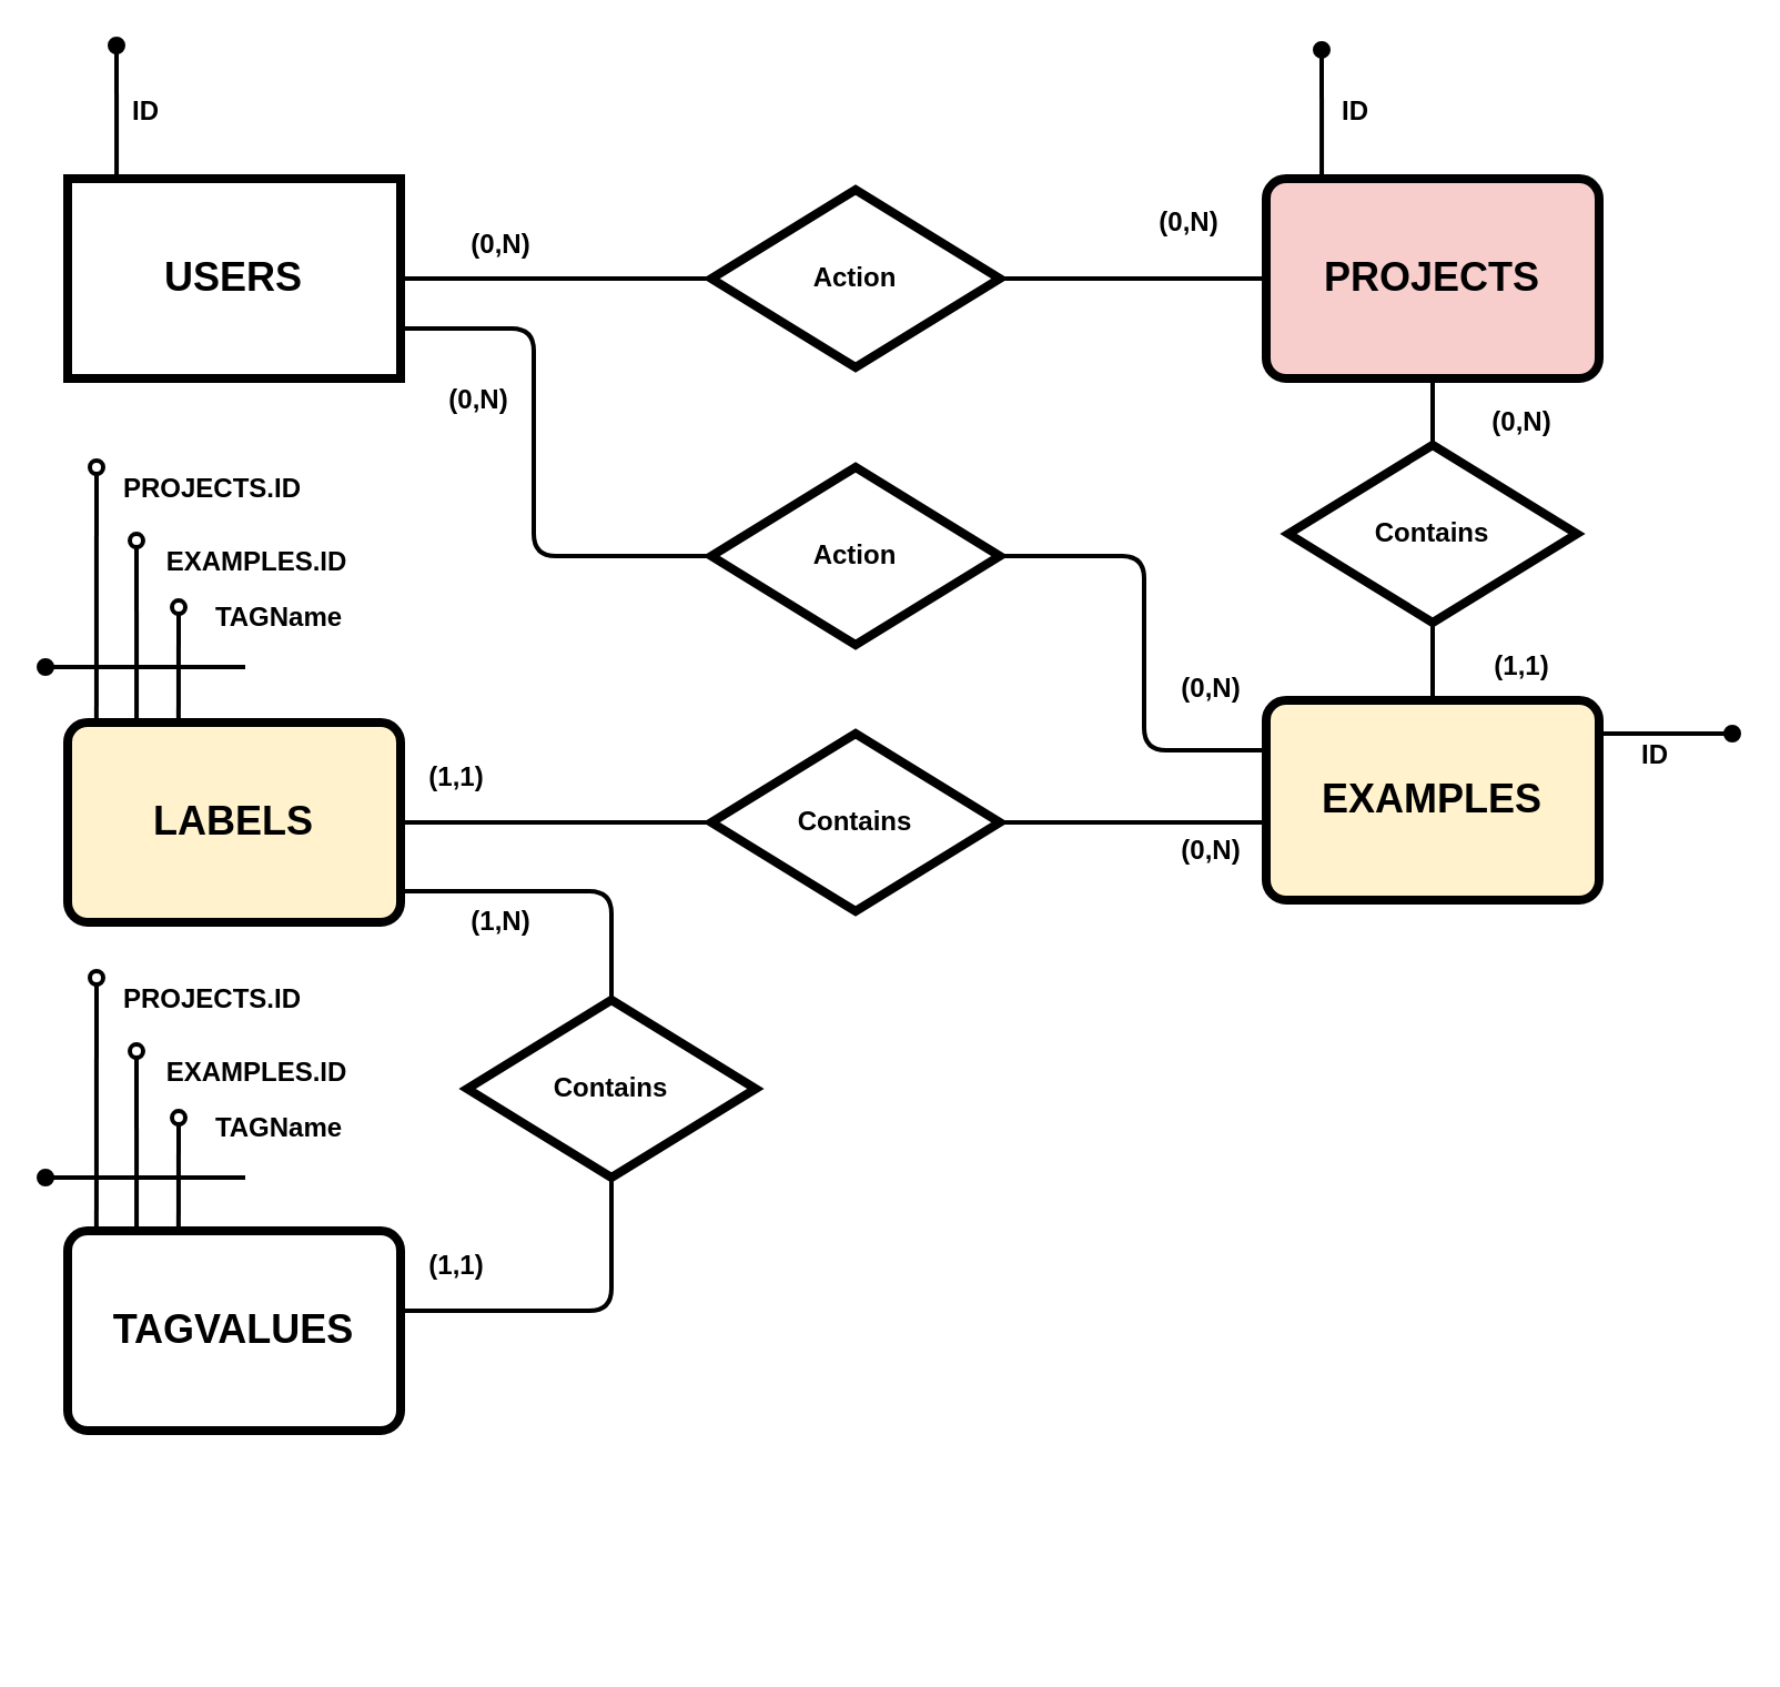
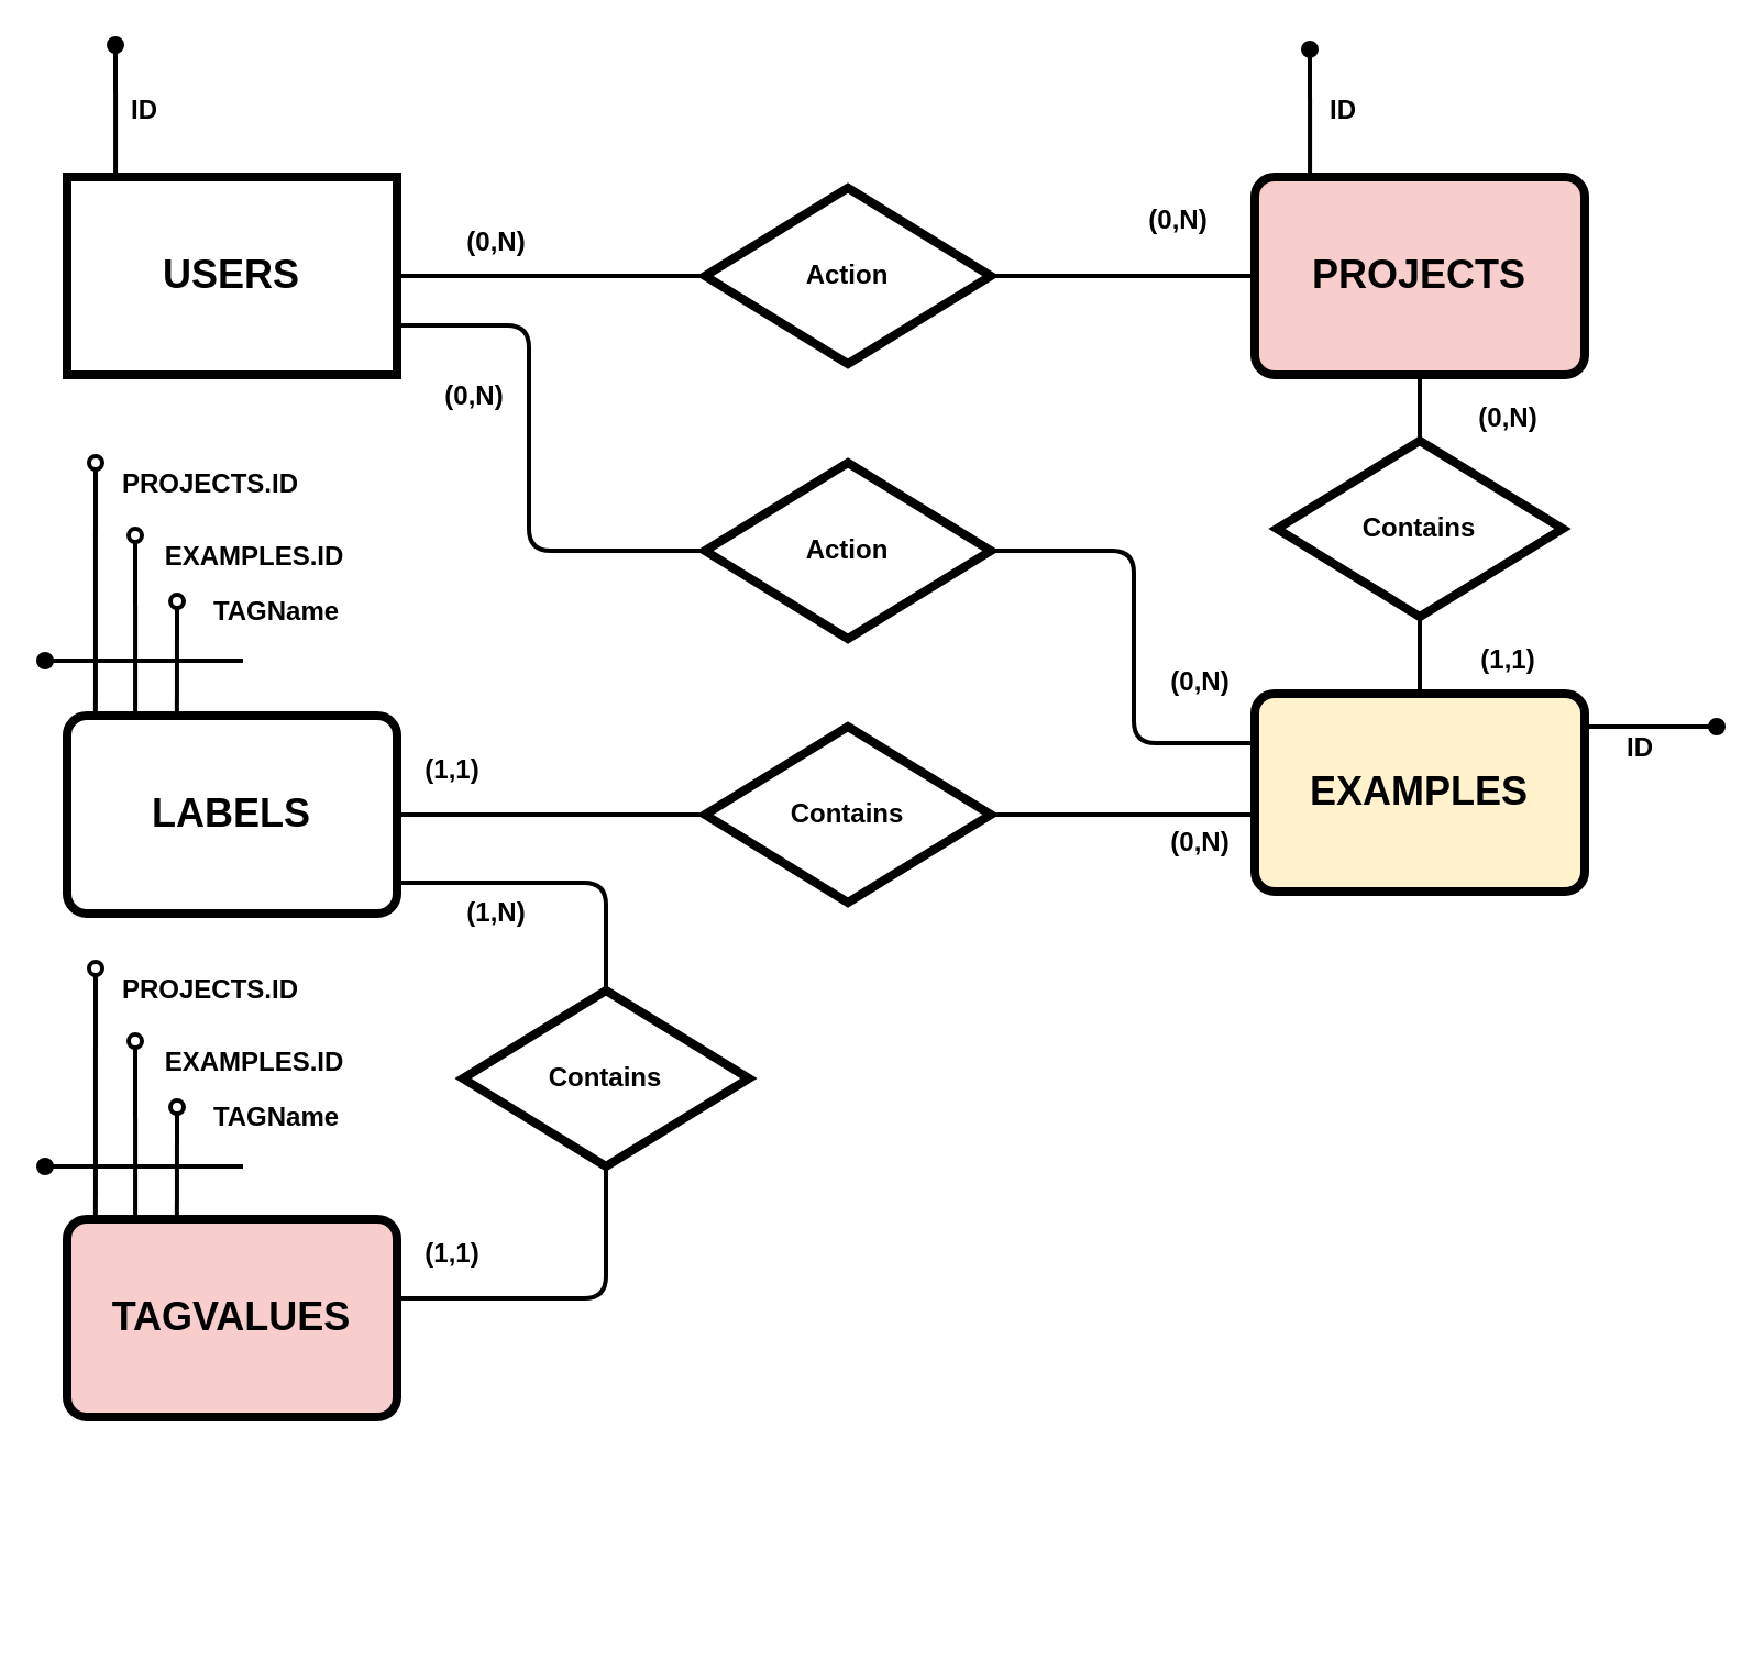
- <mxCell id="6" value="&lt;font style=&quot;font-size: 18px&quot;&gt;&lt;b&gt;LABELS&lt;/b&gt;&lt;/font&gt;" style="rounded=1;arcSize=10;whiteSpace=wrap;html=1;align=center;strokeWidth=4;fillColor=#fff2cc;" vertex="1" parent="1"><mxGeometry x="30" y="325" width="150" height="90" as="geometry" /></mxCell>
+ <mxCell id="6" value="&lt;font style=&quot;font-size: 18px&quot;&gt;&lt;b&gt;LABELS&lt;/b&gt;&lt;/font&gt;" style="rounded=1;arcSize=10;whiteSpace=wrap;html=1;align=center;strokeWidth=4;" vertex="1" parent="1"><mxGeometry x="30" y="325" width="150" height="90" as="geometry" /></mxCell>
- <mxCell id="5" value="&lt;font style=&quot;font-size: 18px&quot;&gt;&lt;b&gt;TAGVALUES&lt;/b&gt;&lt;/font&gt;" style="rounded=1;arcSize=10;whiteSpace=wrap;html=1;align=center;strokeWidth=4;" vertex="1" parent="1"><mxGeometry x="30" y="554" width="150" height="90" as="geometry" /></mxCell>
+ <mxCell id="5" value="&lt;font style=&quot;font-size: 18px&quot;&gt;&lt;b&gt;TAGVALUES&lt;/b&gt;&lt;/font&gt;" style="rounded=1;arcSize=10;whiteSpace=wrap;html=1;align=center;strokeWidth=4;fillColor=#f8cecc;" vertex="1" parent="1"><mxGeometry x="30" y="554" width="150" height="90" as="geometry" /></mxCell>
